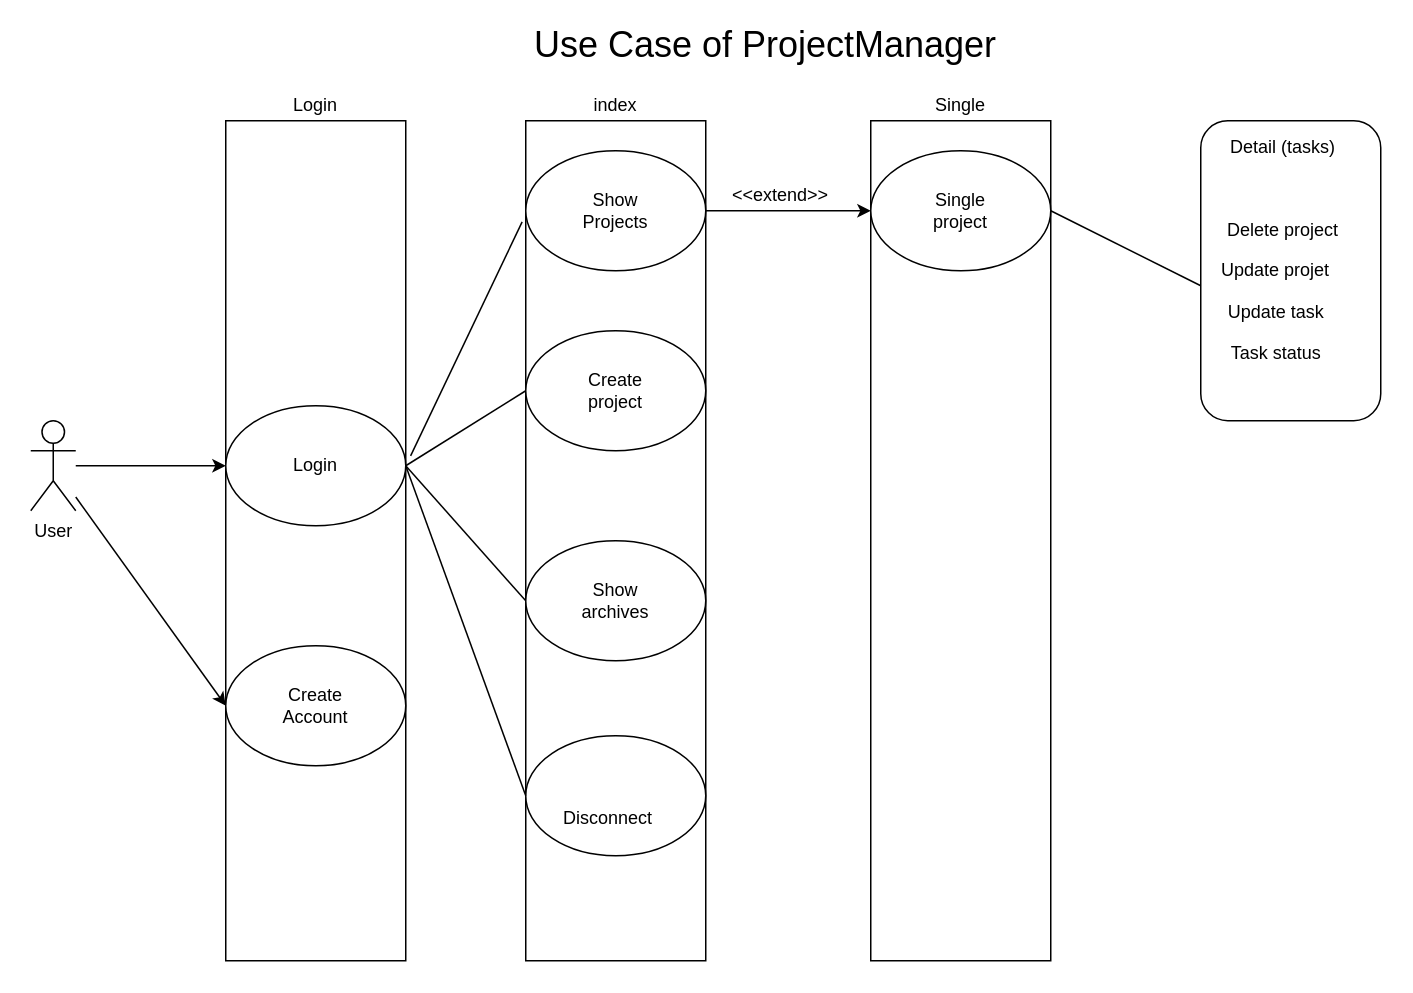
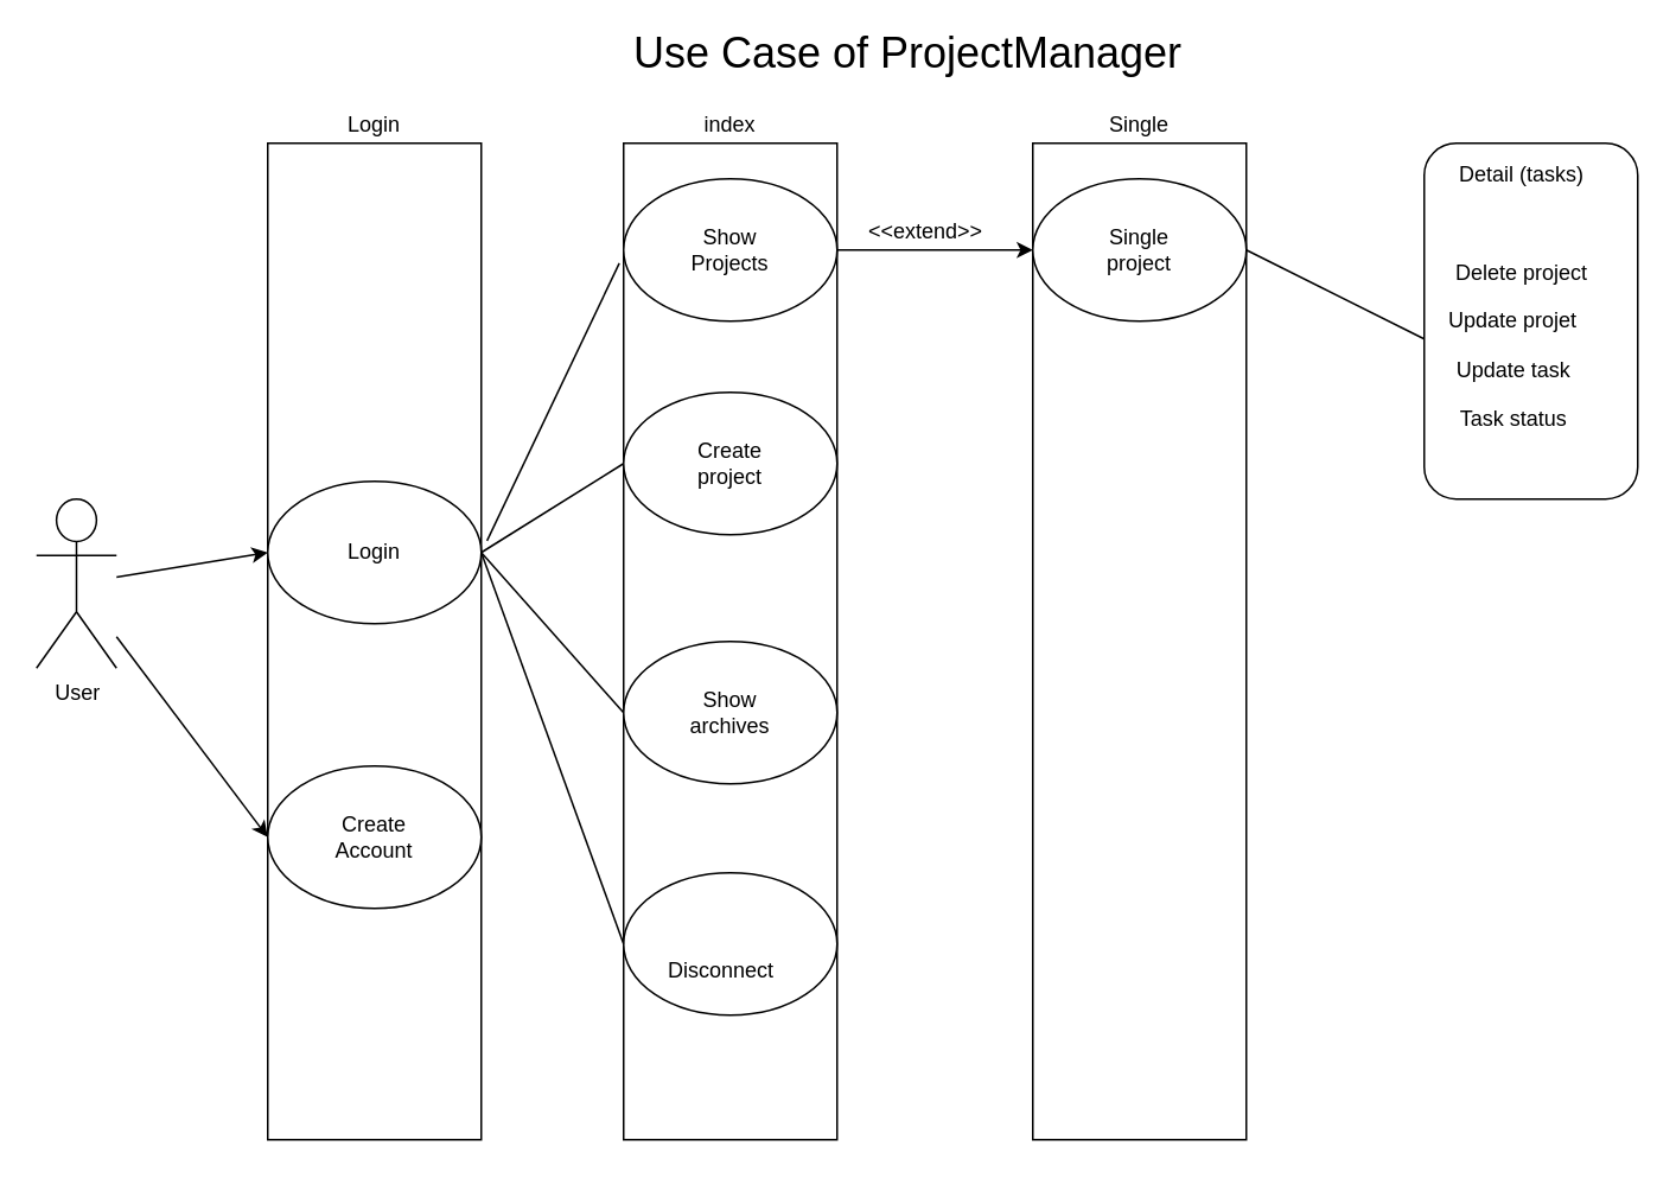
- <mxCell id="6" value="User" style="shape=umlActor;verticalLabelPosition=bottom;verticalAlign=top;html=1;outlineConnect=0;" parent="1" vertex="1"><mxGeometry x="20" y="280" width="30" height="60" as="geometry" /></mxCell>
+ <mxCell id="6" value="User" style="shape=umlActor;verticalLabelPosition=bottom;verticalAlign=top;html=1;outlineConnect=0;" parent="1" vertex="1"><mxGeometry x="20" y="280" width="45" height="95" as="geometry" /></mxCell>
